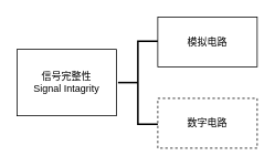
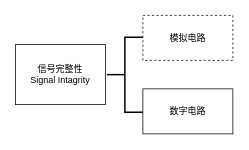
- <mxCell id="3" value="模拟电路" style="whiteSpace=wrap;html=1;" vertex="1" parent="1"><mxGeometry x="190" y="20" width="120" height="60" as="geometry" /></mxCell>
+ <mxCell id="3" value="模拟电路" style="whiteSpace=wrap;html=1;dashed=1;" vertex="1" parent="1"><mxGeometry x="190" y="20" width="120" height="60" as="geometry" /></mxCell>
- <mxCell id="4" value="数字电路" style="whiteSpace=wrap;html=1;dashed=1;" vertex="1" parent="1"><mxGeometry x="190" y="118" width="120" height="60" as="geometry" /></mxCell>
+ <mxCell id="4" value="数字电路" style="whiteSpace=wrap;html=1;" vertex="1" parent="1"><mxGeometry x="190" y="118" width="120" height="60" as="geometry" /></mxCell>
